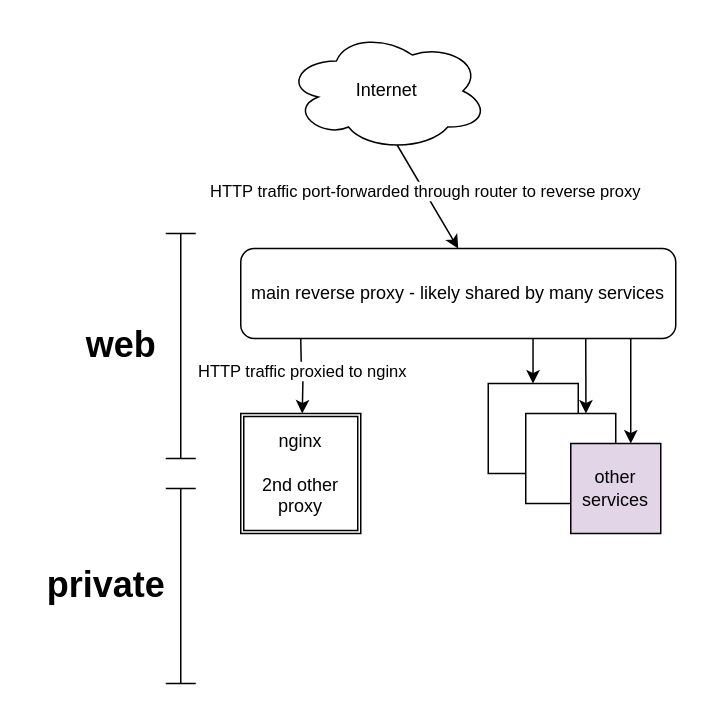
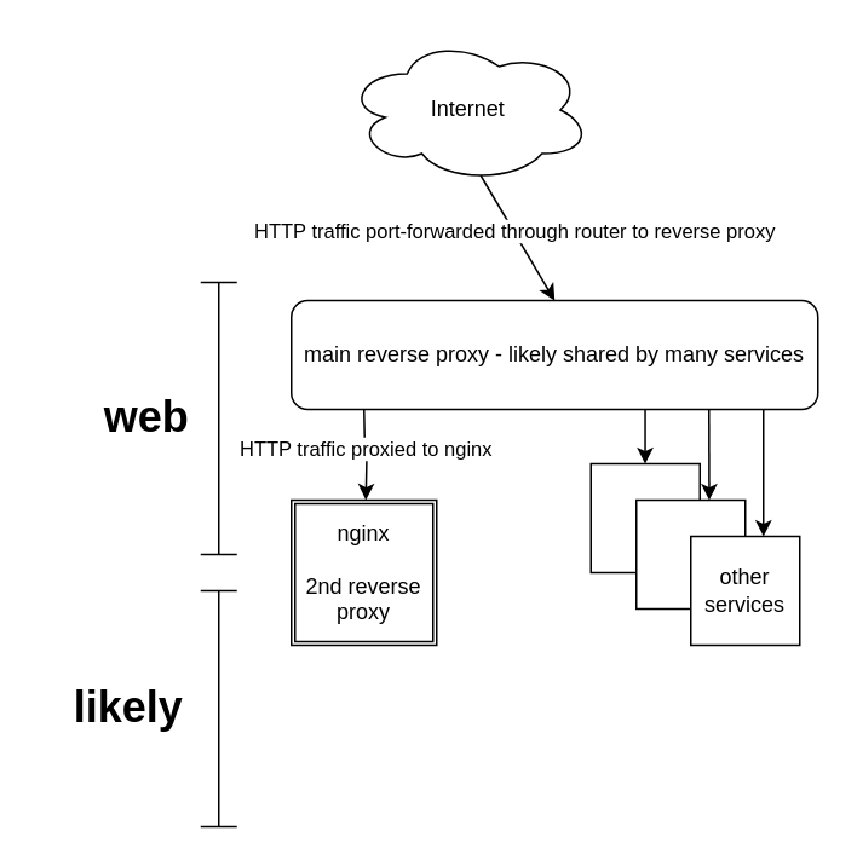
- <mxCell id="9" value="nginx&lt;br&gt;&lt;br&gt;2nd other&lt;br&gt;proxy" style="shape=ext;double=1;whiteSpace=wrap;html=1;aspect=fixed;" vertex="1" parent="1"><mxGeometry x="160" y="275" width="80" height="80" as="geometry" /></mxCell>
+ <mxCell id="9" value="nginx&lt;br&gt;&lt;br&gt;2nd reverse&lt;br&gt;proxy" style="shape=ext;double=1;whiteSpace=wrap;html=1;aspect=fixed;" vertex="1" parent="1"><mxGeometry x="160" y="275" width="80" height="80" as="geometry" /></mxCell>
- <mxCell id="16" value="other&lt;br&gt;services" style="rounded=0;whiteSpace=wrap;html=1;fillColor=#e1d5e7;" vertex="1" parent="1"><mxGeometry x="380" y="295" width="60" height="60" as="geometry" /></mxCell>
+ <mxCell id="16" value="other&lt;br&gt;services" style="rounded=0;whiteSpace=wrap;html=1;" vertex="1" parent="1"><mxGeometry x="380" y="295" width="60" height="60" as="geometry" /></mxCell>
- <mxCell id="11" value="private" style="text;strokeColor=none;fillColor=none;html=1;fontSize=24;fontStyle=1;verticalAlign=middle;align=center;" vertex="1" parent="1"><mxGeometry x="20" y="370" width="100" height="40" as="geometry" /></mxCell>
+ <mxCell id="11" value="likely" style="text;strokeColor=none;fillColor=none;html=1;fontSize=24;fontStyle=1;verticalAlign=middle;align=center;" vertex="1" parent="1"><mxGeometry x="20" y="370" width="100" height="40" as="geometry" /></mxCell>
